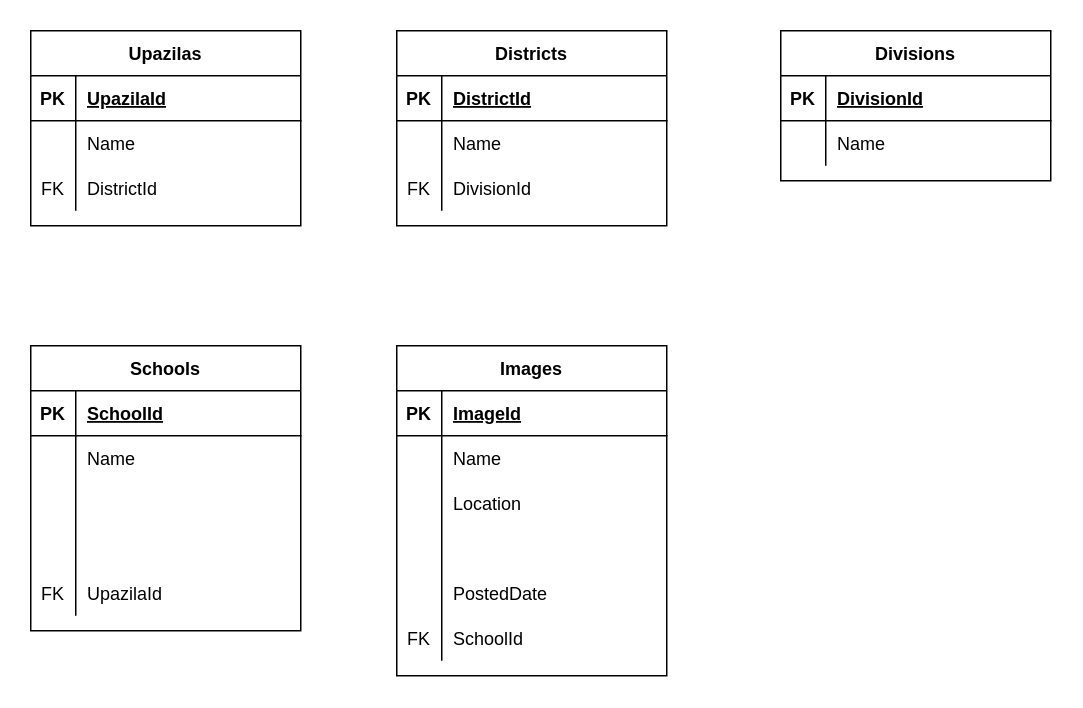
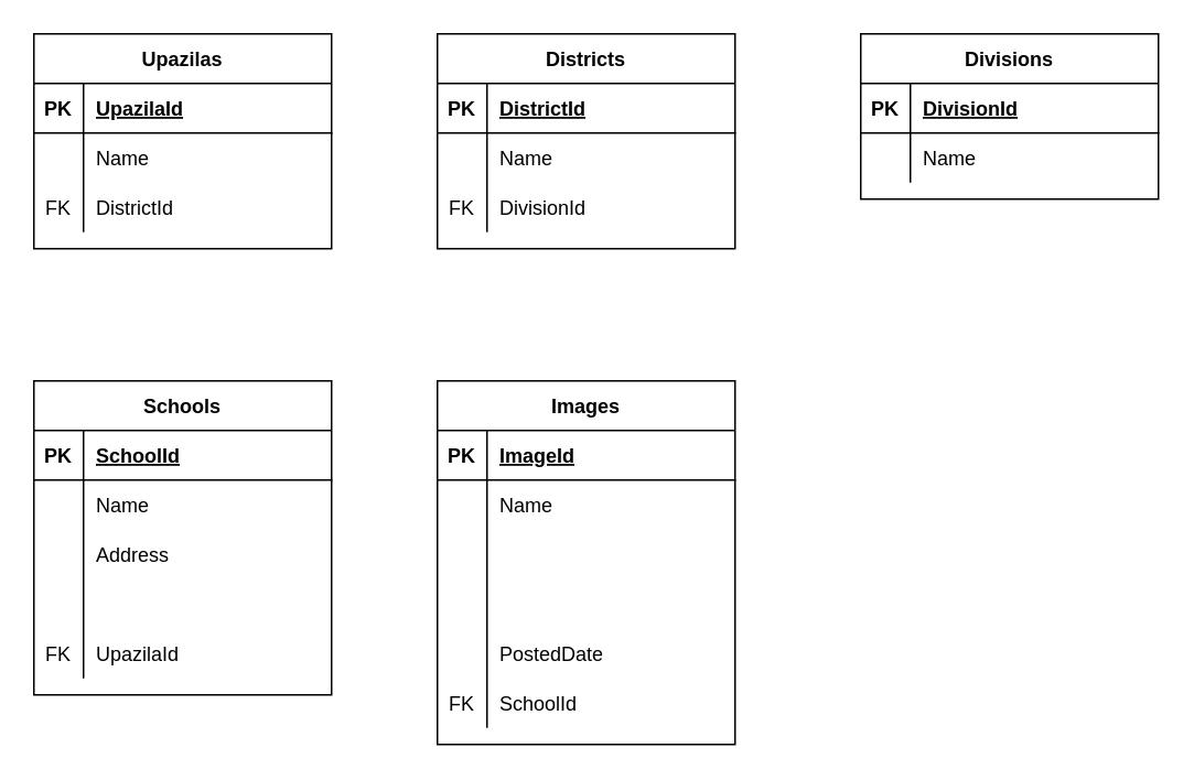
+ <mxCell id="38" value="Address" style="shape=partialRectangle;connectable=0;fillColor=none;top=0;left=0;bottom=0;right=0;align=left;spacingLeft=6;overflow=hidden;" vertex="1" parent="36"><mxGeometry x="30" width="150" height="30" as="geometry" /></mxCell>
- <mxCell id="53" value="Location" style="shape=partialRectangle;connectable=0;fillColor=none;top=0;left=0;bottom=0;right=0;align=left;spacingLeft=6;overflow=hidden;" vertex="1" parent="51"><mxGeometry x="30" width="150" height="30" as="geometry" /></mxCell>
